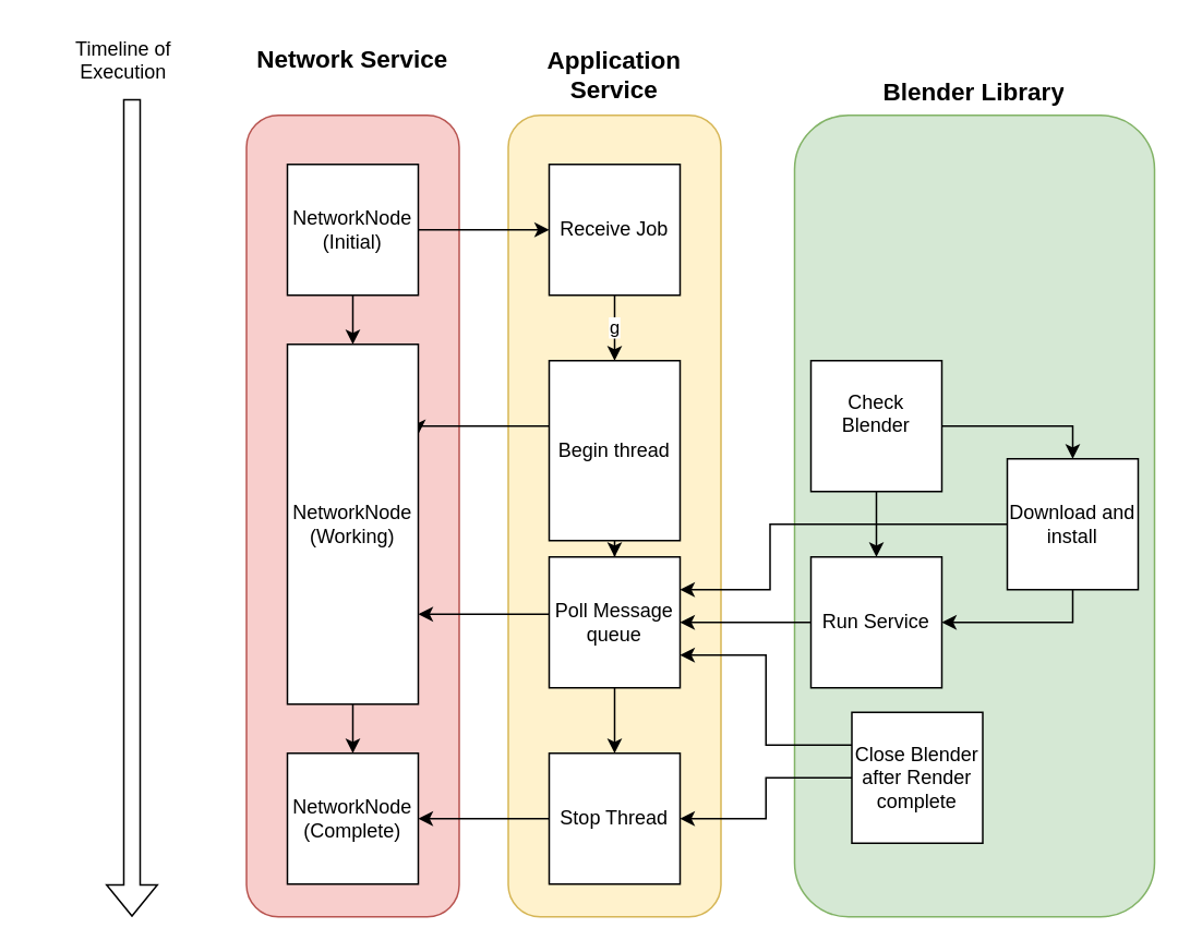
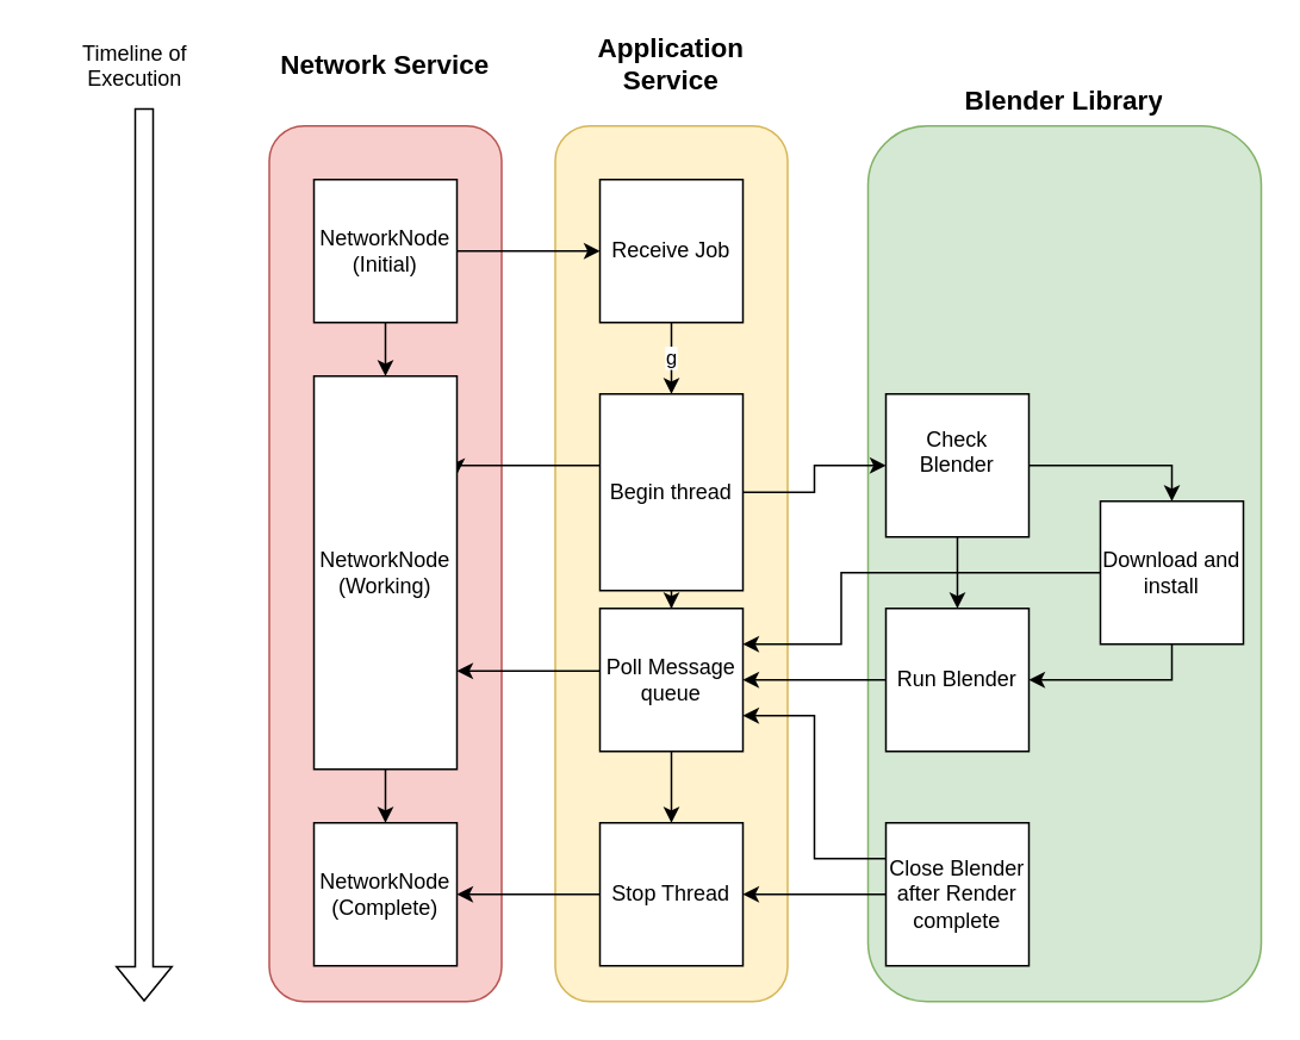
- <mxCell id="34" value="&lt;b&gt;&lt;font style=&quot;font-size: 15px;&quot;&gt;Application Service&lt;br&gt;&lt;/font&gt;&lt;/b&gt;" style="text;strokeColor=none;fillColor=none;align=center;verticalAlign=middle;spacingLeft=4;spacingRight=4;overflow=hidden;points=[[0,0.5],[1,0.5]];portConstraint=eastwest;rotatable=0;whiteSpace=wrap;html=1;" vertex="1" parent="1"><mxGeometry x="310" y="20" width="130" height="50" as="geometry" /></mxCell>
+ <mxCell id="34" value="&lt;b&gt;&lt;font style=&quot;font-size: 15px;&quot;&gt;Application Service&lt;br&gt;&lt;/font&gt;&lt;/b&gt;" style="text;strokeColor=none;fillColor=none;align=center;verticalAlign=middle;spacingLeft=4;spacingRight=4;overflow=hidden;points=[[0,0.5],[1,0.5]];portConstraint=eastwest;rotatable=0;whiteSpace=wrap;html=1;" vertex="1" parent="1"><mxGeometry x="310" y="10" width="130" height="50" as="geometry" /></mxCell>
+ <mxCell id="7" style="edgeStyle=orthogonalEdgeStyle;rounded=0;orthogonalLoop=1;jettySize=auto;html=1;" edge="1" parent="1" source="10" target="13"><mxGeometry relative="1" as="geometry" /></mxCell>
- <mxCell id="15" value="Run Service" style="whiteSpace=wrap;html=1;aspect=fixed;" vertex="1" parent="1"><mxGeometry x="495" y="340" width="80" height="80" as="geometry" /></mxCell>
+ <mxCell id="15" value="Run Blender" style="whiteSpace=wrap;html=1;aspect=fixed;" vertex="1" parent="1"><mxGeometry x="495" y="340" width="80" height="80" as="geometry" /></mxCell>
- <mxCell id="26" value="&lt;div&gt;Close Blender after Render complete&lt;/div&gt;" style="whiteSpace=wrap;html=1;aspect=fixed;" vertex="1" parent="1"><mxGeometry x="520" y="435" width="80" height="80" as="geometry" /></mxCell>
+ <mxCell id="26" value="&lt;div&gt;Close Blender after Render complete&lt;/div&gt;" style="whiteSpace=wrap;html=1;aspect=fixed;" vertex="1" parent="1"><mxGeometry x="495" y="460" width="80" height="80" as="geometry" /></mxCell>
